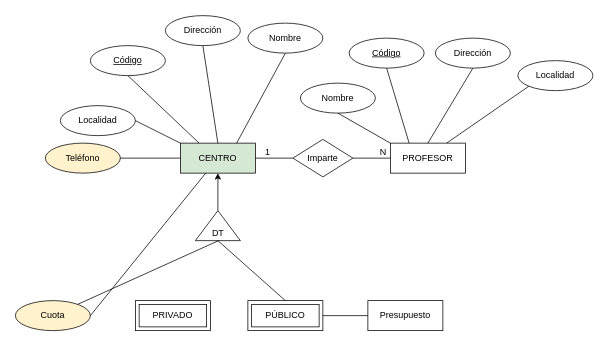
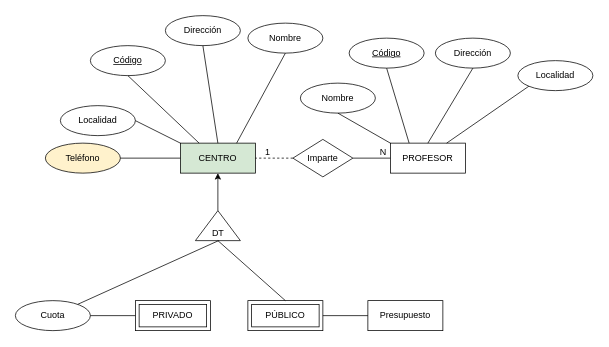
- <mxCell id="11" value="" style="endArrow=none;html=1;rounded=0;entryX=1;entryY=0.5;entryDx=0;entryDy=0;exitX=0;exitY=0.5;exitDx=0;exitDy=0;" edge="1" parent="1" source="35" target="2"><mxGeometry relative="1" as="geometry"><mxPoint x="390" y="260" as="sourcePoint" /><mxPoint x="680" y="320" as="targetPoint" /></mxGeometry></mxCell>
+ <mxCell id="11" value="" style="endArrow=none;html=1;rounded=0;entryX=1;entryY=0.5;entryDx=0;entryDy=0;exitX=0;exitY=0.5;exitDx=0;exitDy=0;dashed=1;" edge="1" parent="1" source="35" target="2"><mxGeometry relative="1" as="geometry"><mxPoint x="390" y="260" as="sourcePoint" /><mxPoint x="680" y="320" as="targetPoint" /></mxGeometry></mxCell>
- <mxCell id="34" value="" style="endArrow=none;html=1;rounded=0;exitX=1;exitY=0.5;exitDx=0;exitDy=0;" edge="1" parent="1" source="32" target="2"><mxGeometry relative="1" as="geometry"><mxPoint x="330" y="230" as="sourcePoint" /><mxPoint x="490" y="230" as="targetPoint" /></mxGeometry></mxCell>
+ <mxCell id="34" value="" style="endArrow=none;html=1;rounded=0;exitX=1;exitY=0.5;exitDx=0;exitDy=0;entryX=0;entryY=0.5;entryDx=0;entryDy=0;" edge="1" parent="1" source="32" target="5"><mxGeometry relative="1" as="geometry"><mxPoint x="330" y="230" as="sourcePoint" /><mxPoint x="490" y="230" as="targetPoint" /></mxGeometry></mxCell>
- <mxCell id="32" value="Cuota" style="ellipse;whiteSpace=wrap;html=1;align=center;fillColor=#fff2cc;" vertex="1" parent="1"><mxGeometry x="20" y="400" width="100" height="40" as="geometry" /></mxCell>
+ <mxCell id="32" value="Cuota" style="ellipse;whiteSpace=wrap;html=1;align=center;" vertex="1" parent="1"><mxGeometry x="20" y="400" width="100" height="40" as="geometry" /></mxCell>
